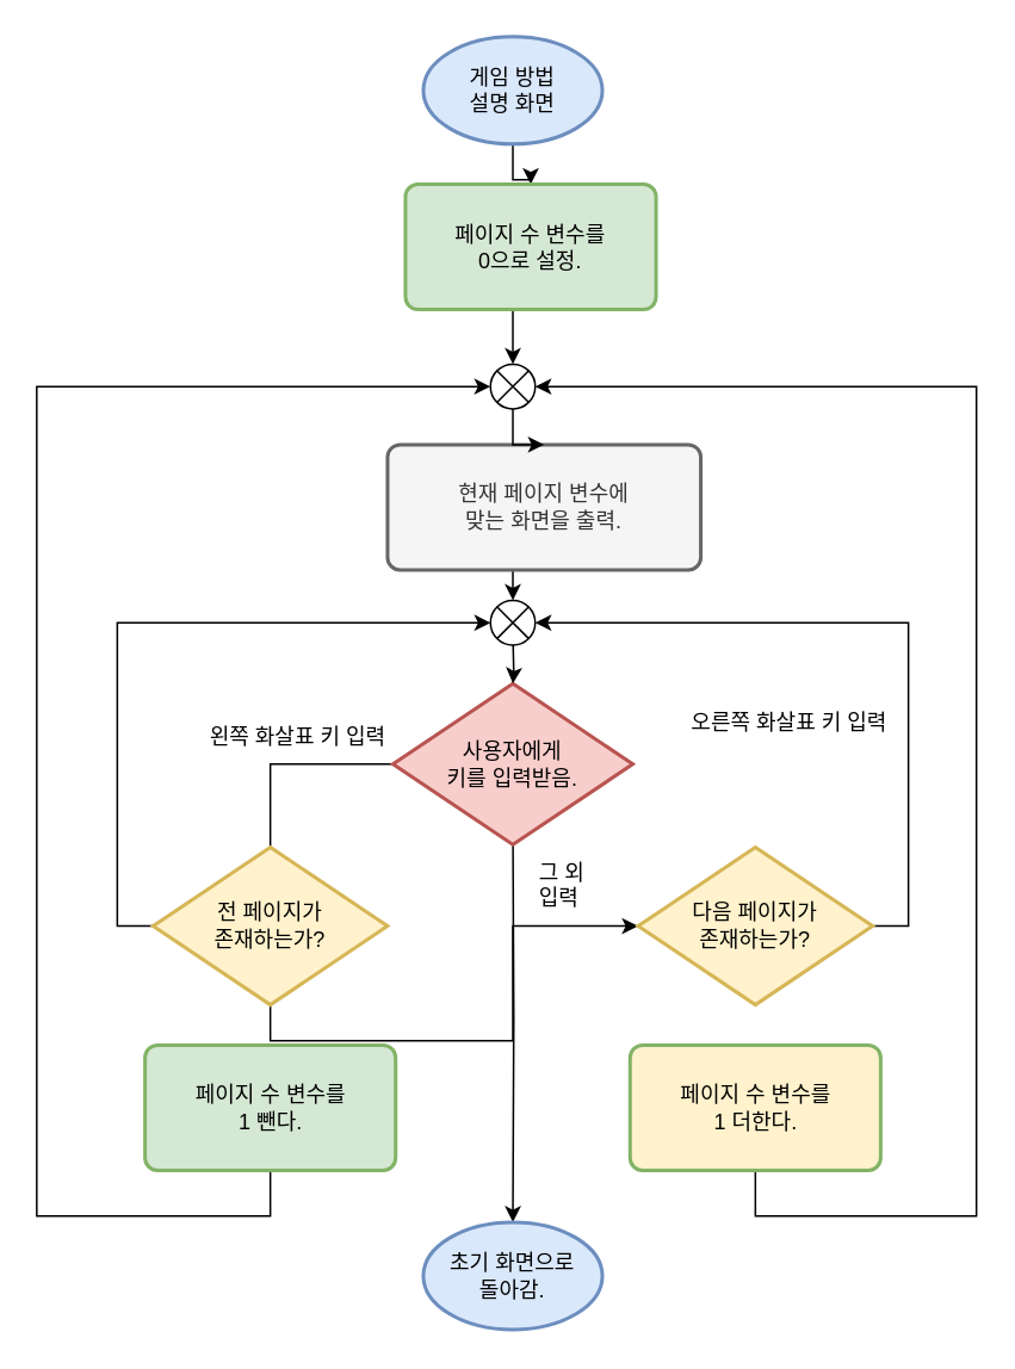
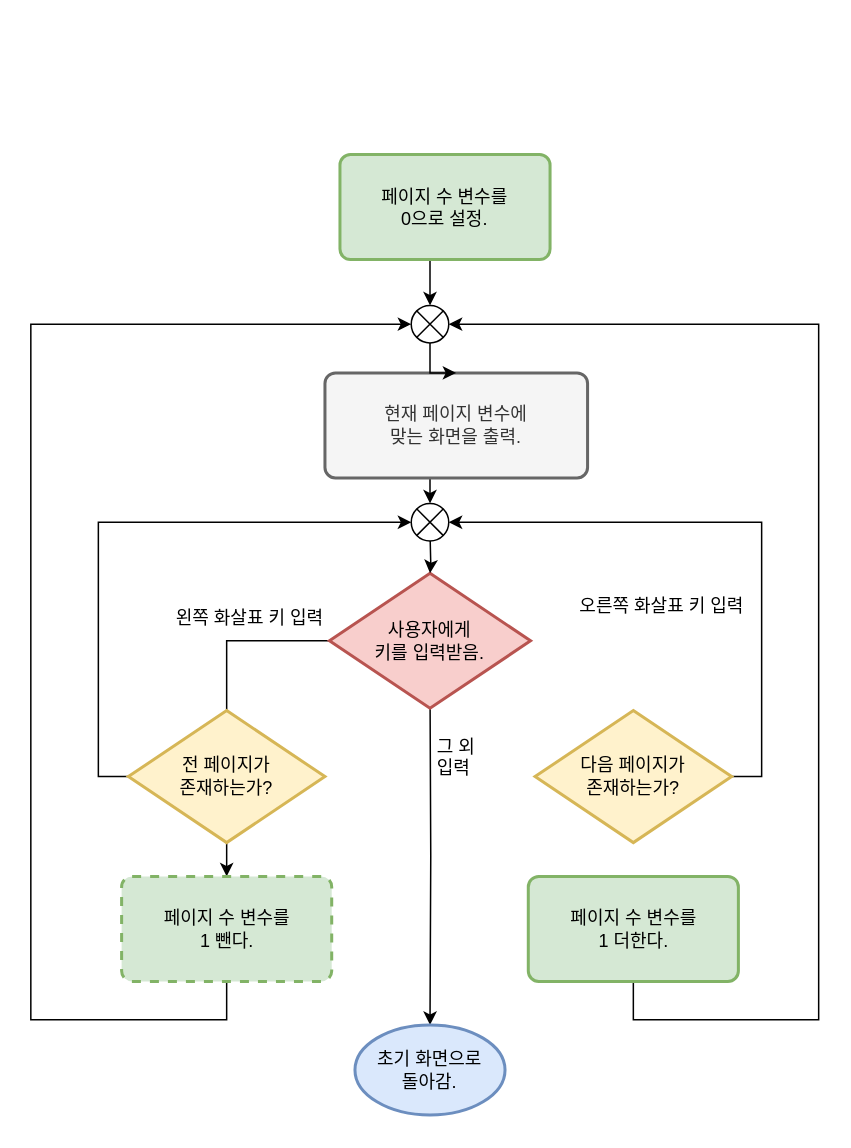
- <mxCell id="3" value="게임 방법&lt;br&gt;설명 화면" style="strokeWidth=2;html=1;shape=mxgraph.flowchart.start_1;whiteSpace=wrap;fillColor=#dae8fc;strokeColor=#6c8ebf;" vertex="1" parent="1"><mxGeometry x="236" y="20" width="100" height="60" as="geometry" /></mxCell>
- <mxCell id="2" style="edgeStyle=orthogonalEdgeStyle;rounded=0;orthogonalLoop=1;jettySize=auto;html=1;exitX=0.5;exitY=1;exitDx=0;exitDy=0;exitPerimeter=0;" edge="1" parent="1" source="3" target="12"><mxGeometry relative="1" as="geometry" /></mxCell>
- <mxCell id="27" value="그 외&lt;br&gt;입력" style="text;html=1;resizable=0;points=[];autosize=1;align=left;verticalAlign=top;spacingTop=-4;" vertex="1" parent="1"><mxGeometry x="298.5" y="478" width="37" height="28" as="geometry" /></mxCell>
+ <mxCell id="27" value="그 외&lt;br&gt;입력" style="text;html=1;resizable=0;points=[];autosize=1;align=left;verticalAlign=top;spacingTop=-4;" vertex="1" parent="1"><mxGeometry x="288.5" y="488" width="37" height="28" as="geometry" /></mxCell>
- <mxCell id="7" style="edgeStyle=orthogonalEdgeStyle;rounded=0;orthogonalLoop=1;jettySize=auto;html=1;exitX=0.5;exitY=1;exitDx=0;exitDy=0;exitPerimeter=0;" edge="1" parent="1" source="9" target="16"><mxGeometry relative="1" as="geometry" /></mxCell>
+ <mxCell id="7" style="edgeStyle=orthogonalEdgeStyle;rounded=0;orthogonalLoop=1;jettySize=auto;html=1;exitX=0.5;exitY=1;exitDx=0;exitDy=0;exitPerimeter=0;entryX=0.5;entryY=0;entryDx=0;entryDy=0;" edge="1" parent="1" source="9" target="18"><mxGeometry relative="1" as="geometry" /></mxCell>
- <mxCell id="18" value="페이지 수 변수를&lt;br&gt;1 뺀다." style="rounded=1;whiteSpace=wrap;html=1;absoluteArcSize=1;arcSize=14;strokeWidth=2;fillColor=#d5e8d4;strokeColor=#82b366;" vertex="1" parent="1"><mxGeometry x="80.5" y="583.5" width="140" height="70" as="geometry" /></mxCell>
+ <mxCell id="18" value="페이지 수 변수를&lt;br&gt;1 뺀다." style="rounded=1;whiteSpace=wrap;html=1;absoluteArcSize=1;arcSize=14;strokeWidth=2;fillColor=#d5e8d4;strokeColor=#82b366;dashed=1;" vertex="1" parent="1"><mxGeometry x="80.5" y="583.5" width="140" height="70" as="geometry" /></mxCell>
- <mxCell id="20" value="페이지 수 변수를&lt;br&gt;1 더한다." style="rounded=1;whiteSpace=wrap;html=1;absoluteArcSize=1;arcSize=14;strokeWidth=2;fillColor=#fff2cc;strokeColor=#82b366;" vertex="1" parent="1"><mxGeometry x="351.5" y="583.5" width="140" height="70" as="geometry" /></mxCell>
+ <mxCell id="20" value="페이지 수 변수를&lt;br&gt;1 더한다." style="rounded=1;whiteSpace=wrap;html=1;absoluteArcSize=1;arcSize=14;strokeWidth=2;fillColor=#d5e8d4;strokeColor=#82b366;" vertex="1" parent="1"><mxGeometry x="351.5" y="583.5" width="140" height="70" as="geometry" /></mxCell>
